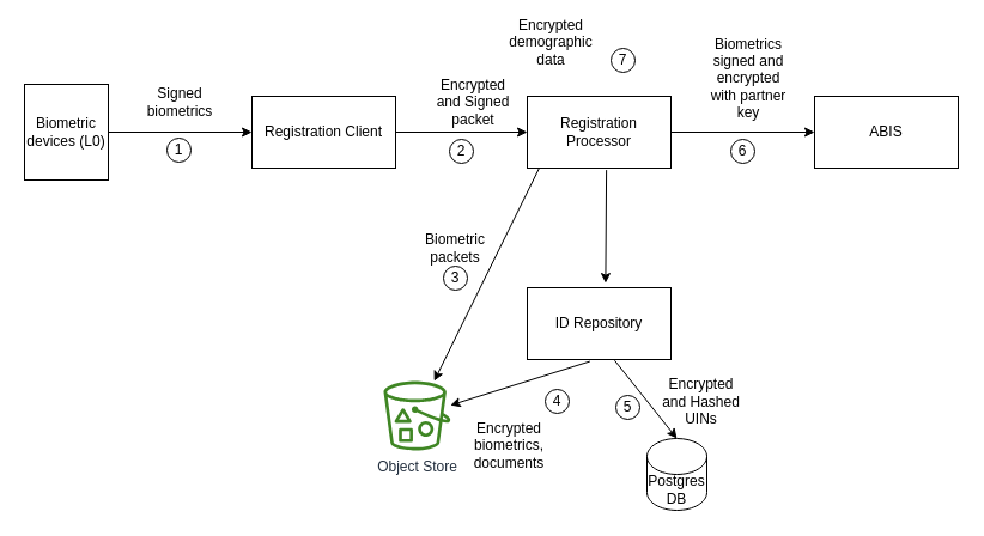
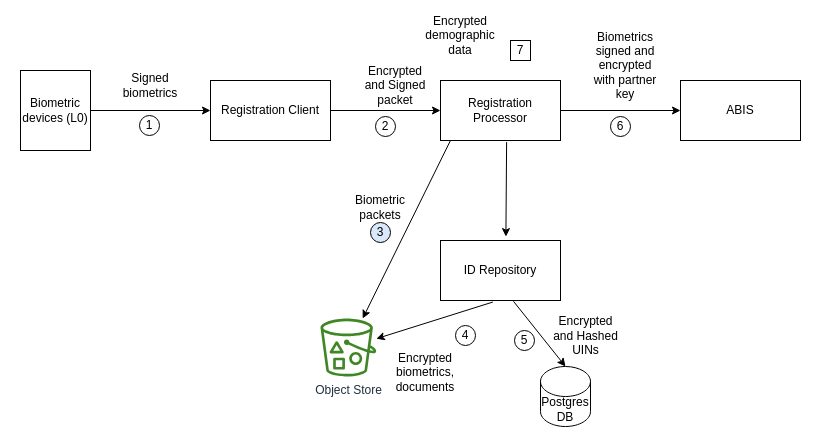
- <mxCell id="29" value="7" style="ellipse;whiteSpace=wrap;html=1;aspect=fixed;" parent="1" vertex="1"><mxGeometry x="510" y="40" width="20" height="20" as="geometry" /></mxCell>
+ <mxCell id="29" value="7" style="whiteSpace=wrap;html=1;aspect=fixed;rounded=0;" parent="1" vertex="1"><mxGeometry x="510" y="40" width="20" height="20" as="geometry" /></mxCell>
- <mxCell id="27" value="3" style="ellipse;whiteSpace=wrap;html=1;aspect=fixed;" parent="1" vertex="1"><mxGeometry x="370" y="222" width="20" height="20" as="geometry" /></mxCell>
+ <mxCell id="27" value="3" style="ellipse;whiteSpace=wrap;html=1;aspect=fixed;fillColor=#dae8fc;" parent="1" vertex="1"><mxGeometry x="370" y="222" width="20" height="20" as="geometry" /></mxCell>
